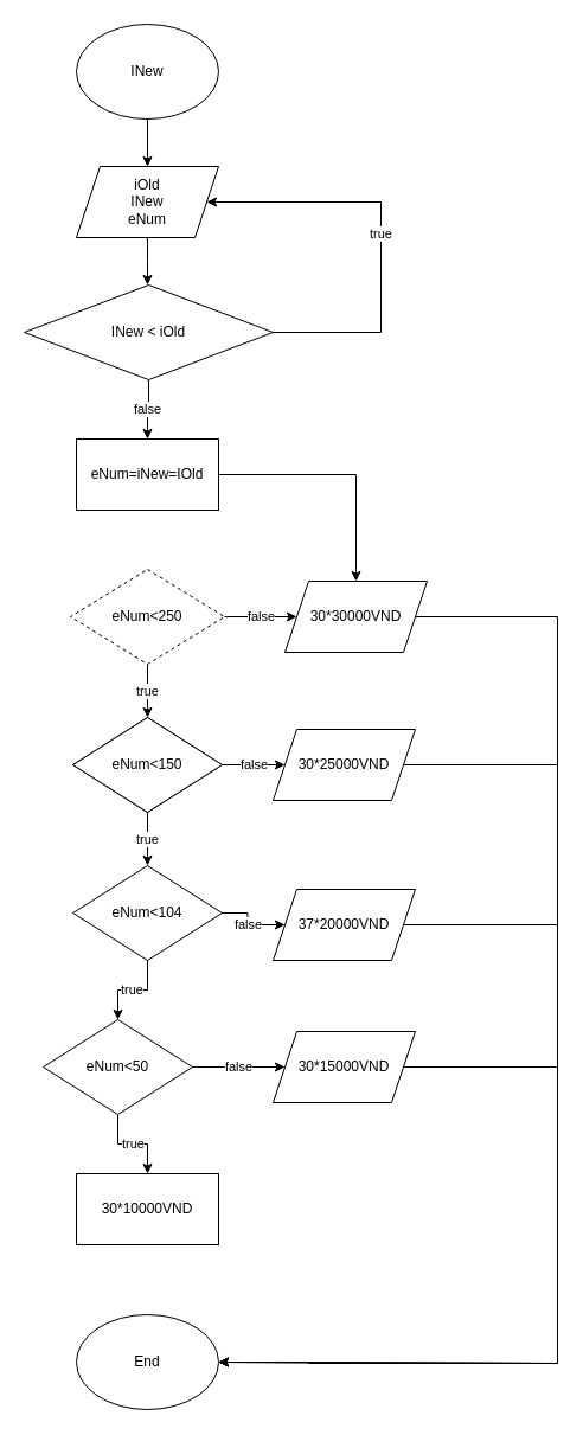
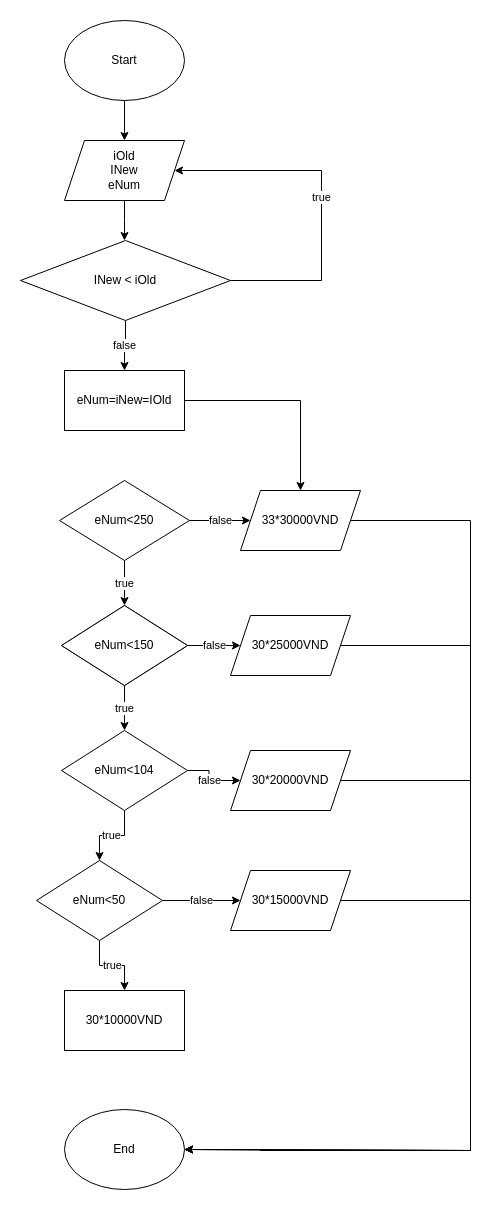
- <mxCell id="3" value="INew" style="ellipse;whiteSpace=wrap;html=1;" vertex="1" parent="1"><mxGeometry x="64" width="120" height="80" as="geometry" y="20" /></mxCell>
+ <mxCell id="3" value="Start" style="ellipse;whiteSpace=wrap;html=1;" vertex="1" parent="1"><mxGeometry x="64" width="120" height="80" as="geometry" y="20" /></mxCell>
- <mxCell id="13" value="eNum&amp;lt;250" style="rhombus;whiteSpace=wrap;html=1;dashed=1;" vertex="1" parent="1"><mxGeometry x="59" y="480" width="130" height="80" as="geometry" /></mxCell>
+ <mxCell id="13" value="eNum&amp;lt;250" style="rhombus;whiteSpace=wrap;html=1;" vertex="1" parent="1"><mxGeometry x="59" y="480" width="130" height="80" as="geometry" /></mxCell>
- <mxCell id="27" value="30*30000VND" style="shape=parallelogram;perimeter=parallelogramPerimeter;whiteSpace=wrap;html=1;fixedSize=1;" vertex="1" parent="1"><mxGeometry x="240" y="490" width="120" height="60" as="geometry" /></mxCell>
+ <mxCell id="27" value="33*30000VND" style="shape=parallelogram;perimeter=parallelogramPerimeter;whiteSpace=wrap;html=1;fixedSize=1;" vertex="1" parent="1"><mxGeometry x="240" y="490" width="120" height="60" as="geometry" /></mxCell>
- <mxCell id="30" value="37*20000VND" style="shape=parallelogram;perimeter=parallelogramPerimeter;whiteSpace=wrap;html=1;fixedSize=1;" vertex="1" parent="1"><mxGeometry x="230" y="750" width="120" height="60" as="geometry" /></mxCell>
+ <mxCell id="30" value="30*20000VND" style="shape=parallelogram;perimeter=parallelogramPerimeter;whiteSpace=wrap;html=1;fixedSize=1;" vertex="1" parent="1"><mxGeometry x="230" y="750" width="120" height="60" as="geometry" /></mxCell>
